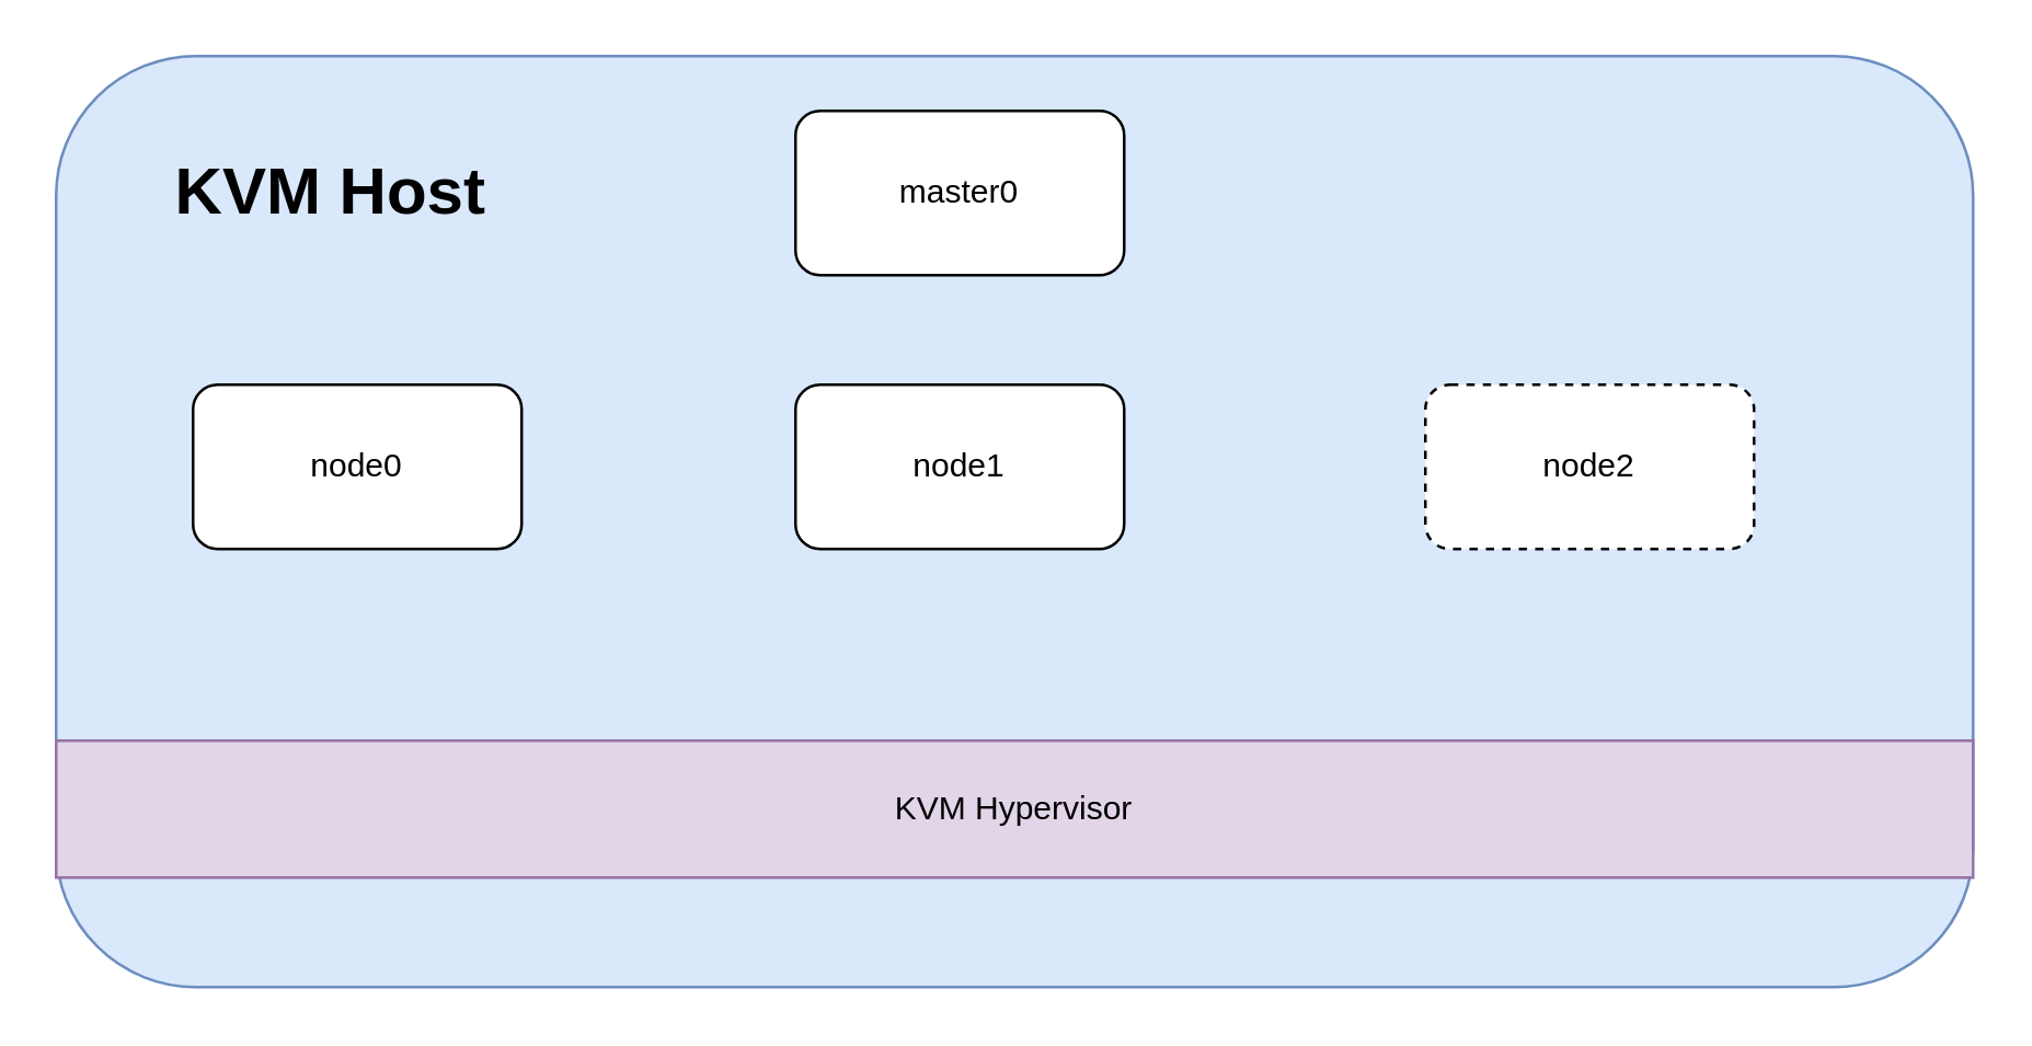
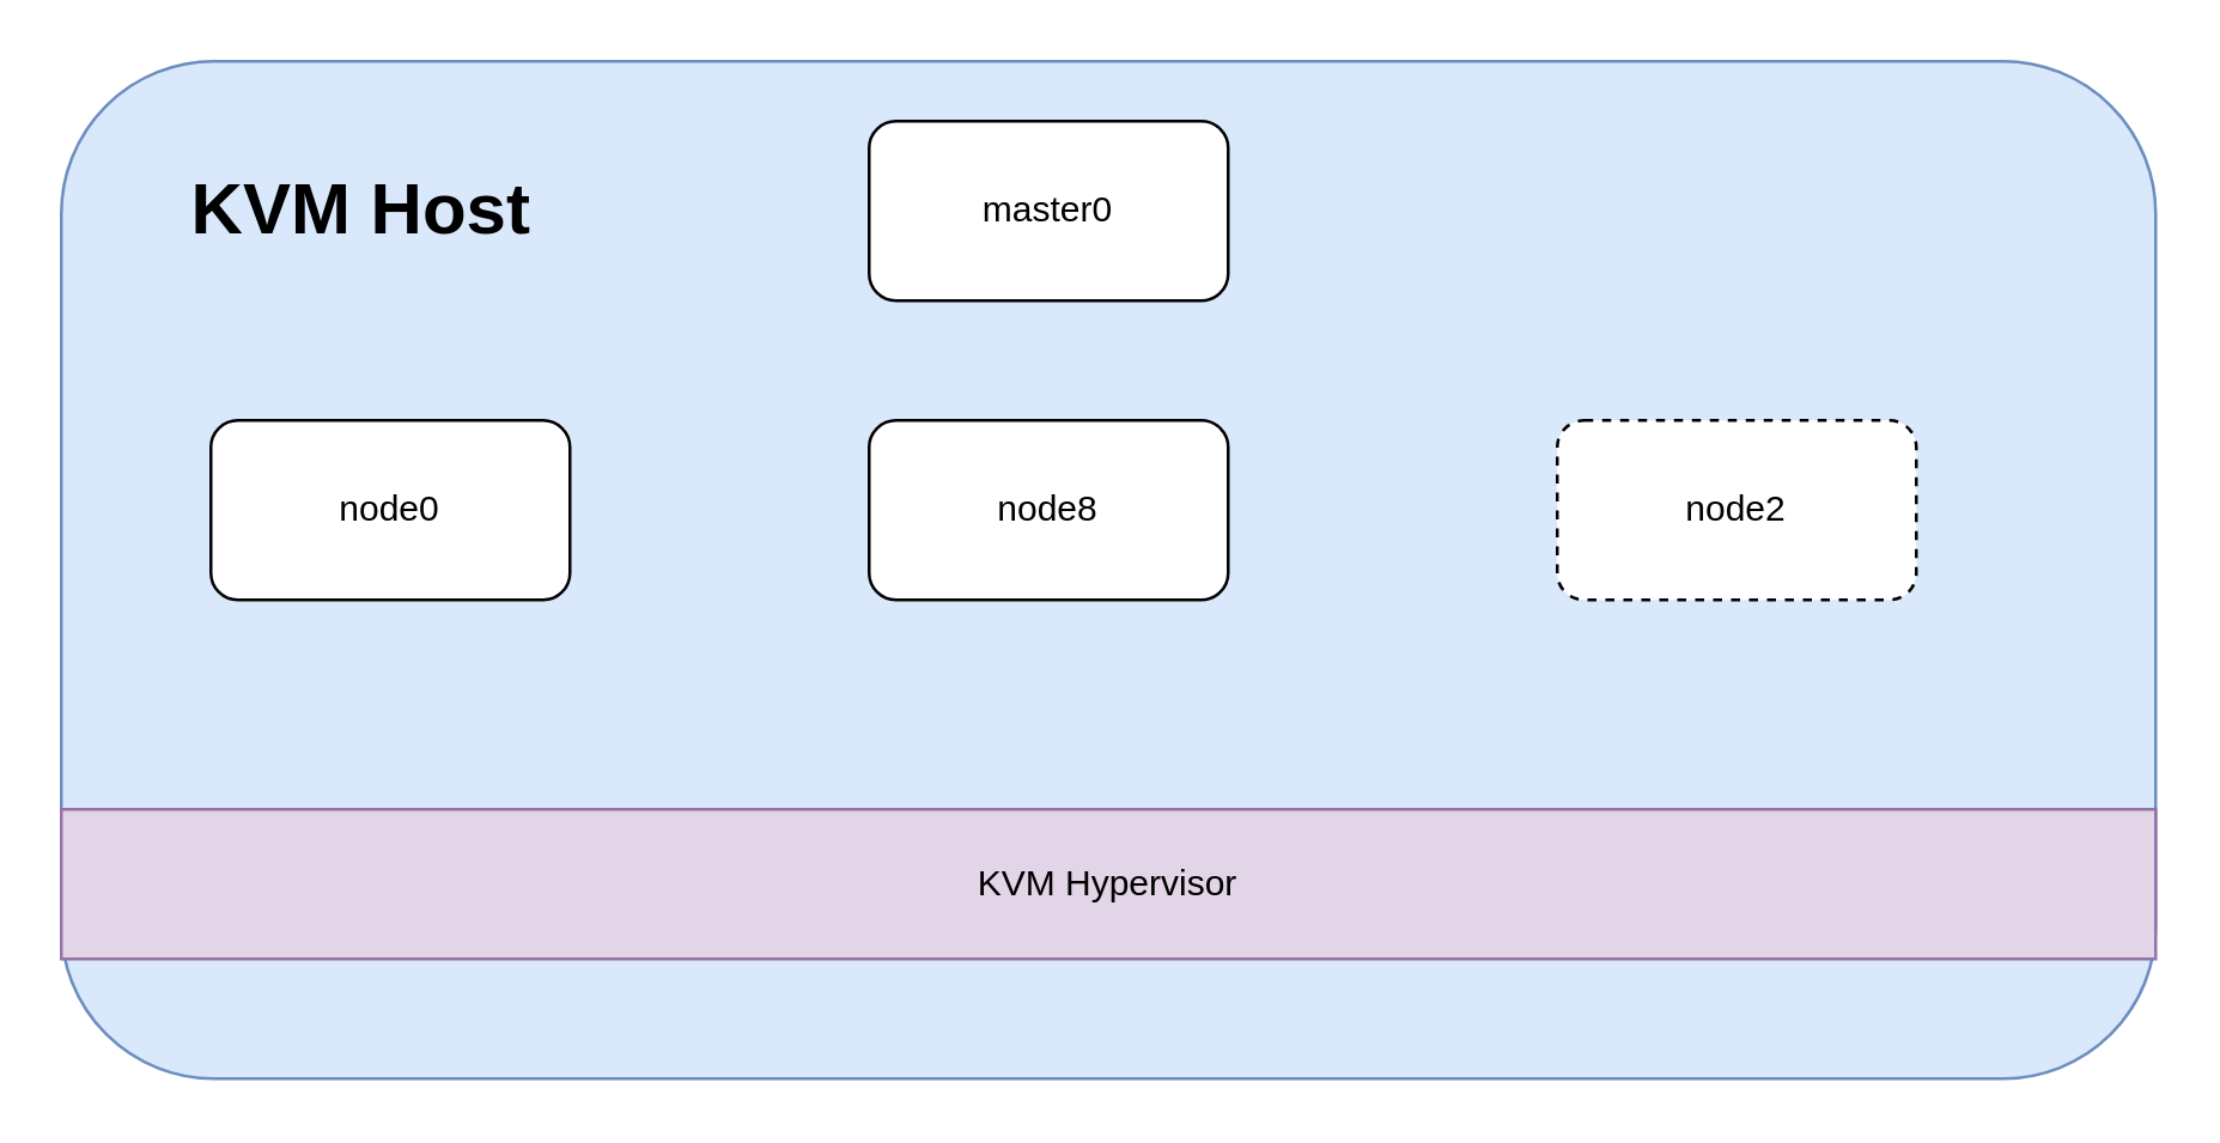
- <mxCell id="5" value="node1" style="rounded=1;whiteSpace=wrap;html=1;" vertex="1" parent="1"><mxGeometry x="290" y="140" width="120" height="60" as="geometry" /></mxCell>
+ <mxCell id="5" value="node8" style="rounded=1;whiteSpace=wrap;html=1;" vertex="1" parent="1"><mxGeometry x="290" y="140" width="120" height="60" as="geometry" /></mxCell>
